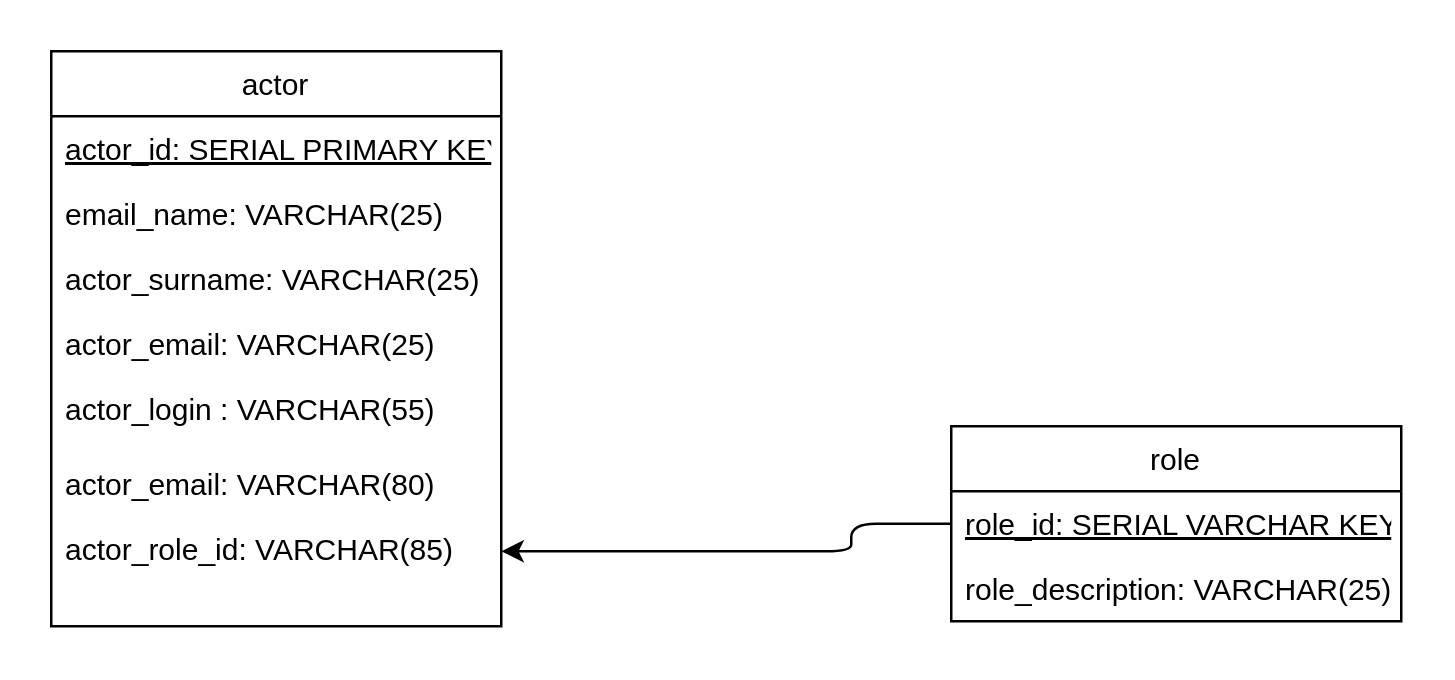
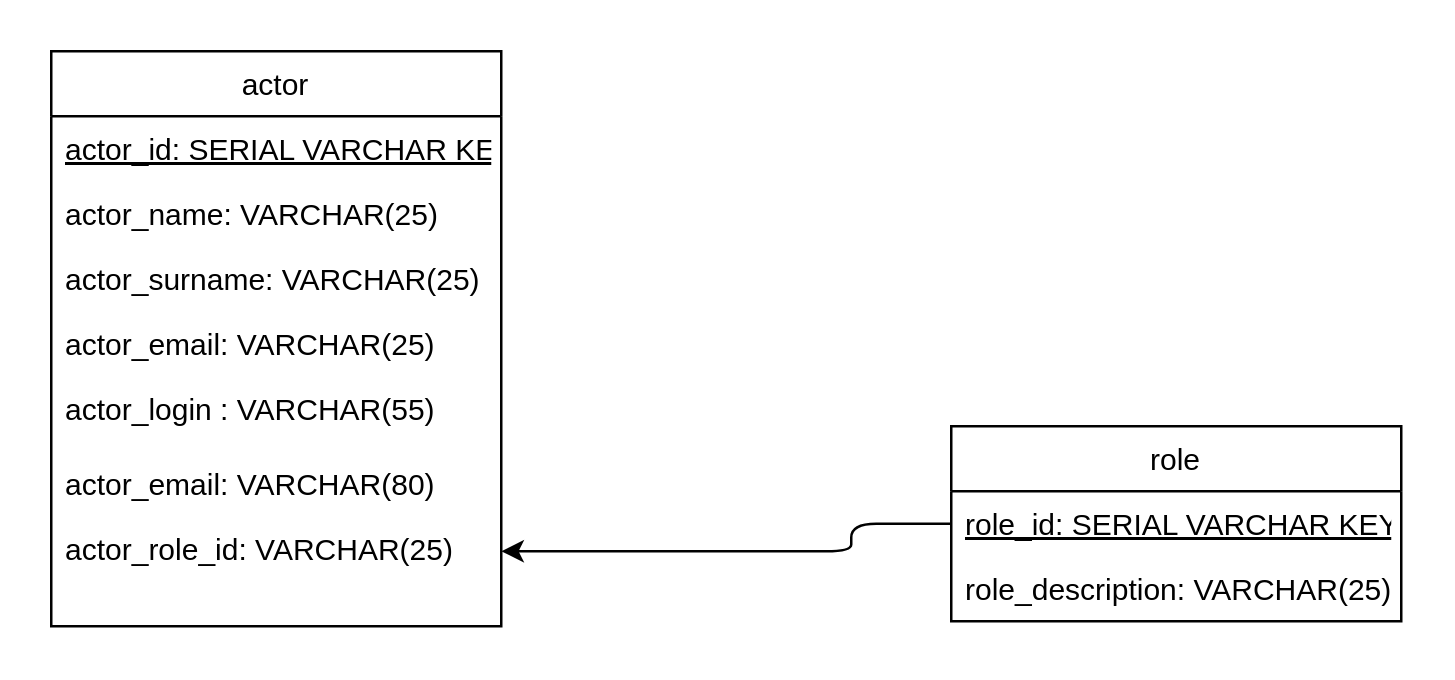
- <mxCell id="3" value="actor_id: SERIAL PRIMARY KEY" style="text;strokeColor=none;fillColor=none;align=left;verticalAlign=top;spacingLeft=4;spacingRight=4;overflow=hidden;rotatable=0;points=[[0,0.5],[1,0.5]];portConstraint=eastwest;fontStyle=4" vertex="1" parent="2"><mxGeometry y="26" width="180" height="26" as="geometry" /></mxCell>
+ <mxCell id="3" value="actor_id: SERIAL VARCHAR KEY" style="text;strokeColor=none;fillColor=none;align=left;verticalAlign=top;spacingLeft=4;spacingRight=4;overflow=hidden;rotatable=0;points=[[0,0.5],[1,0.5]];portConstraint=eastwest;fontStyle=4" vertex="1" parent="2"><mxGeometry y="26" width="180" height="26" as="geometry" /></mxCell>
- <mxCell id="4" value="email_name: VARCHAR(25)" style="text;strokeColor=none;fillColor=none;align=left;verticalAlign=top;spacingLeft=4;spacingRight=4;overflow=hidden;rotatable=0;points=[[0,0.5],[1,0.5]];portConstraint=eastwest;" vertex="1" parent="2"><mxGeometry y="52" width="180" height="26" as="geometry" /></mxCell>
+ <mxCell id="4" value="actor_name: VARCHAR(25)" style="text;strokeColor=none;fillColor=none;align=left;verticalAlign=top;spacingLeft=4;spacingRight=4;overflow=hidden;rotatable=0;points=[[0,0.5],[1,0.5]];portConstraint=eastwest;" vertex="1" parent="2"><mxGeometry y="52" width="180" height="26" as="geometry" /></mxCell>
- <mxCell id="9" value="actor_role_id: VARCHAR(85)" style="text;strokeColor=none;fillColor=none;align=left;verticalAlign=top;spacingLeft=4;spacingRight=4;overflow=hidden;rotatable=0;points=[[0,0.5],[1,0.5]];portConstraint=eastwest;" vertex="1" parent="2"><mxGeometry y="186" width="180" height="44" as="geometry" /></mxCell>
+ <mxCell id="9" value="actor_role_id: VARCHAR(25)" style="text;strokeColor=none;fillColor=none;align=left;verticalAlign=top;spacingLeft=4;spacingRight=4;overflow=hidden;rotatable=0;points=[[0,0.5],[1,0.5]];portConstraint=eastwest;" vertex="1" parent="2"><mxGeometry y="186" width="180" height="44" as="geometry" /></mxCell>
